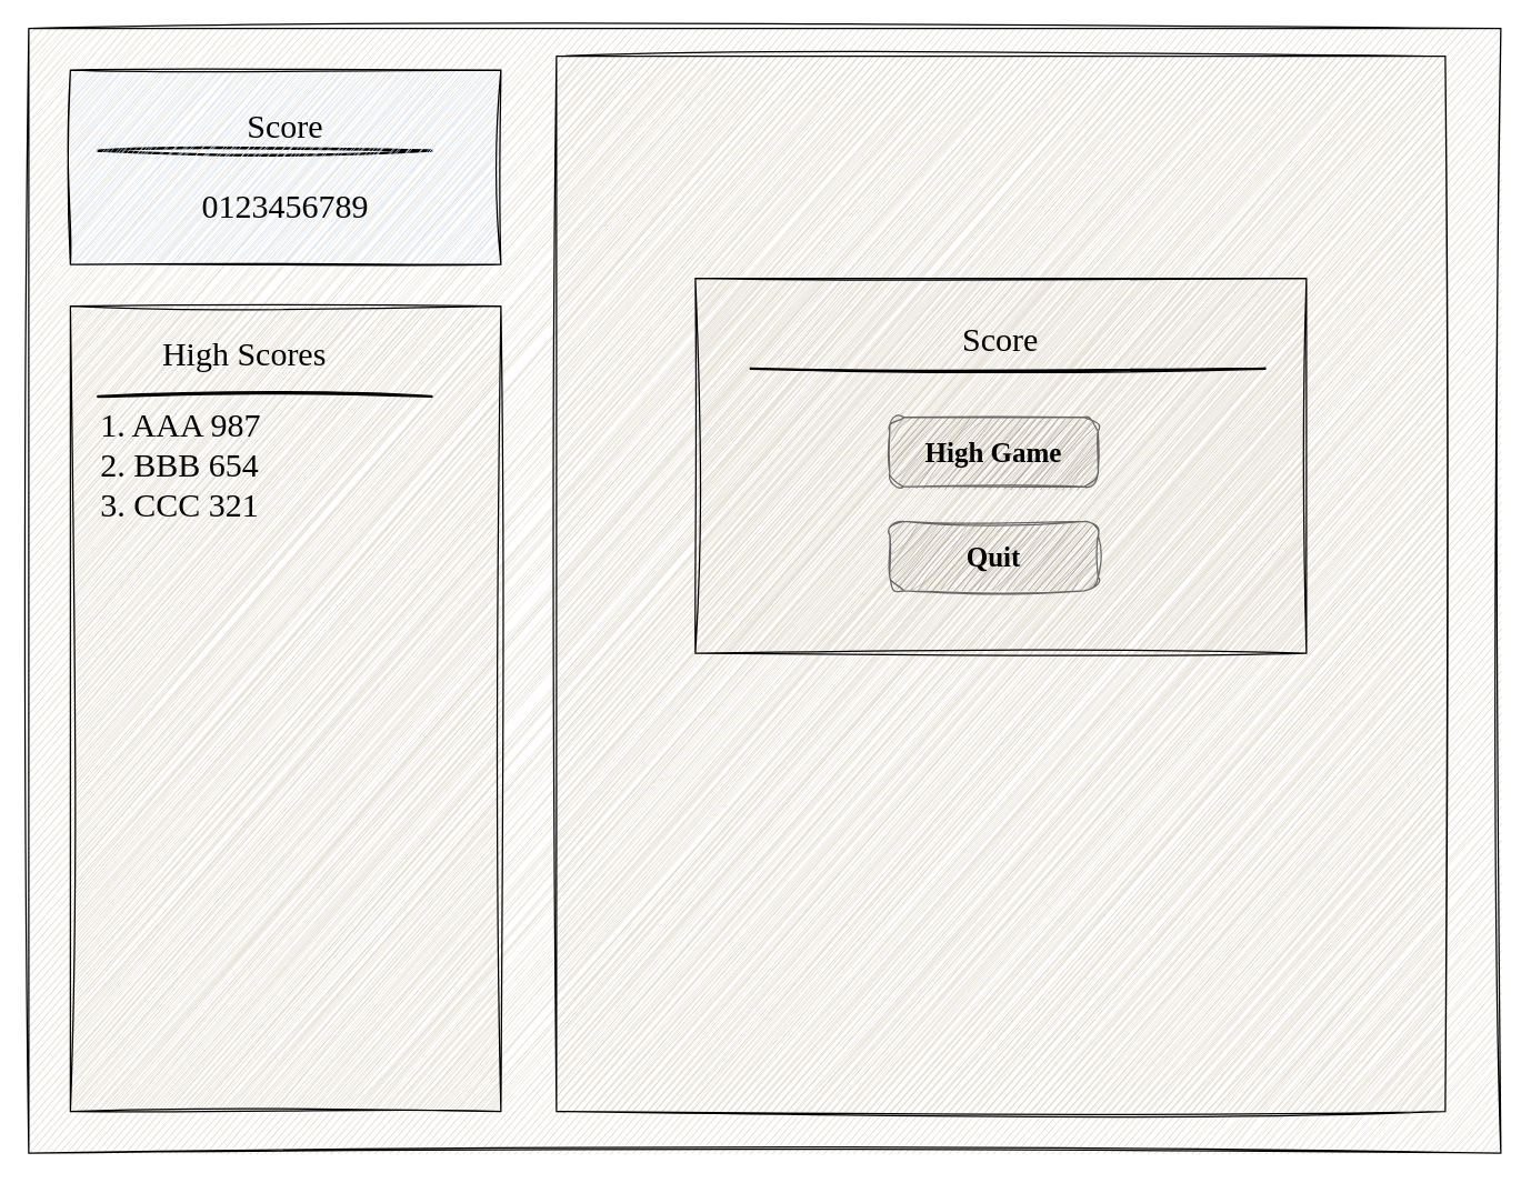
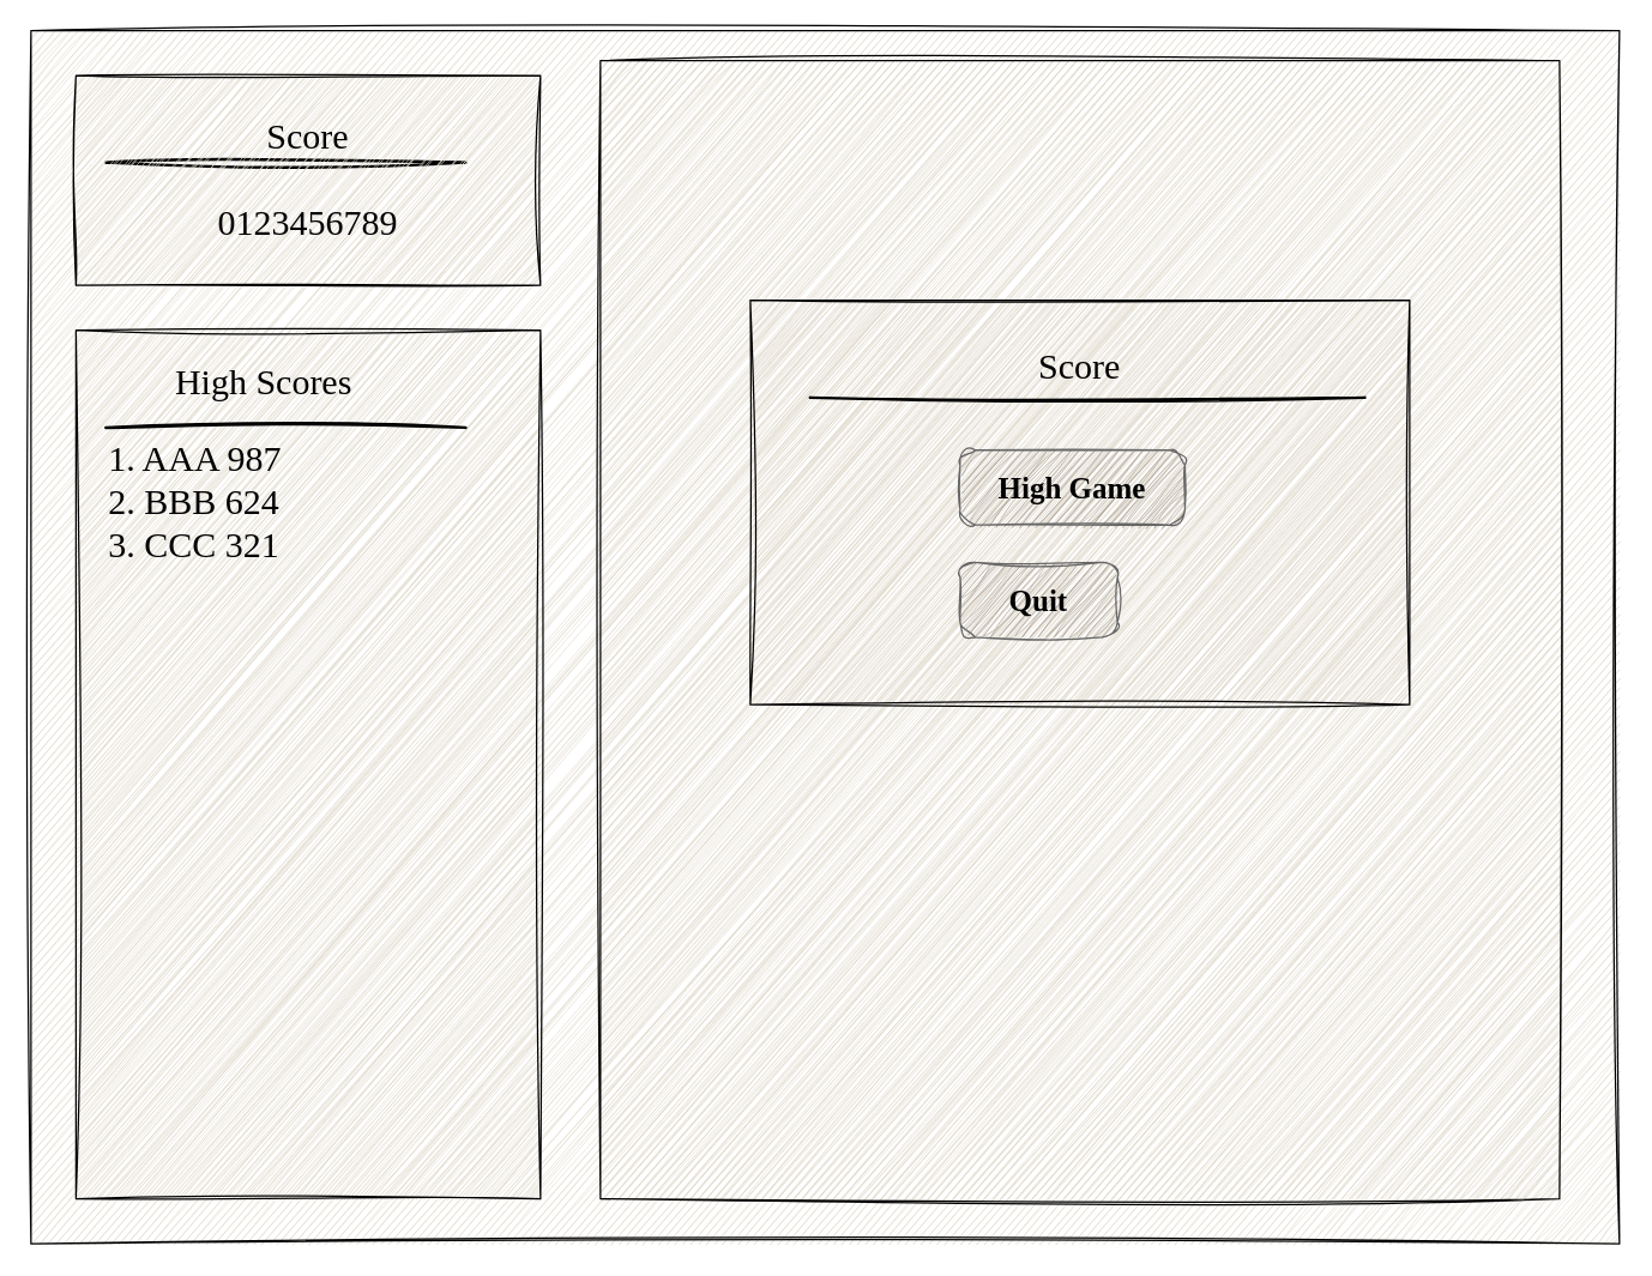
- <mxCell id="5" value="&lt;div&gt;Score&lt;/div&gt;&lt;div&gt;&lt;br&gt;&lt;/div&gt;&lt;div&gt;0123456789&lt;br&gt;&lt;/div&gt;" style="whiteSpace=wrap;html=1;rounded=0;shadow=0;labelBackgroundColor=none;strokeWidth=1;fontFamily=Cabin Sketch;fontSize=24;align=center;comic=1;fillColor=#dae8fc;sketch=1;curveFitting=1;jiggle=2;fontSource=https%3A%2F%2Ffonts.googleapis.com%2Fcss%3Ffamily%3DCabin%2BSketch;" vertex="1" parent="1"><mxGeometry x="50" y="50" width="310" height="140" as="geometry" /></mxCell>
+ <mxCell id="5" value="&lt;div&gt;Score&lt;/div&gt;&lt;div&gt;&lt;br&gt;&lt;/div&gt;&lt;div&gt;0123456789&lt;br&gt;&lt;/div&gt;" style="whiteSpace=wrap;html=1;rounded=0;shadow=0;labelBackgroundColor=none;strokeWidth=1;fontFamily=Cabin Sketch;fontSize=24;align=center;comic=1;fillColor=#e0dbcd;sketch=1;curveFitting=1;jiggle=2;fontSource=https%3A%2F%2Ffonts.googleapis.com%2Fcss%3Ffamily%3DCabin%2BSketch;" vertex="1" parent="1"><mxGeometry x="50" y="50" width="310" height="140" as="geometry" /></mxCell>
- <mxCell id="8" value="&lt;div&gt;1. AAA 987&lt;/div&gt;&lt;div&gt;2. BBB 654&lt;/div&gt;&lt;div&gt;3. CCC 321&lt;br&gt;&lt;/div&gt;" style="text;html=1;align=left;verticalAlign=middle;whiteSpace=wrap;rounded=0;fontFamily=Cabin Sketch;fontSource=https%3A%2F%2Ffonts.googleapis.com%2Fcss%3Ffamily%3DCabin%2BSketch;fontSize=24;labelPosition=center;verticalLabelPosition=middle;" vertex="1" parent="1"><mxGeometry x="70" y="320" width="310" height="30" as="geometry" /></mxCell>
+ <mxCell id="8" value="&lt;div&gt;1. AAA 987&lt;/div&gt;&lt;div&gt;2. BBB 624&lt;/div&gt;&lt;div&gt;3. CCC 321&lt;br&gt;&lt;/div&gt;" style="text;html=1;align=left;verticalAlign=middle;whiteSpace=wrap;rounded=0;fontFamily=Cabin Sketch;fontSource=https%3A%2F%2Ffonts.googleapis.com%2Fcss%3Ffamily%3DCabin%2BSketch;fontSize=24;labelPosition=center;verticalLabelPosition=middle;" vertex="1" parent="1"><mxGeometry x="70" y="320" width="310" height="30" as="geometry" /></mxCell>
- <mxCell id="14" value="Quit" style="strokeWidth=1;shadow=0;dashed=0;align=center;html=1;shape=mxgraph.mockup.buttons.button;strokeColor=#666666;fontColor=#000000;mainText=;buttonStyle=round;fontSize=20;fontStyle=1;fillColor=#A89F94;whiteSpace=wrap;sketch=1;hachureGap=4;jiggle=2;curveFitting=1;fontFamily=Cabin Sketch;fontSource=https%3A%2F%2Ffonts.googleapis.com%2Fcss%3Ffamily%3DCabin%2BSketch;" vertex="1" parent="1"><mxGeometry x="640" y="375" width="150" height="50" as="geometry" /></mxCell>
+ <mxCell id="14" value="Quit" style="strokeWidth=1;shadow=0;dashed=0;align=center;html=1;shape=mxgraph.mockup.buttons.button;strokeColor=#666666;fontColor=#000000;mainText=;buttonStyle=round;fontSize=20;fontStyle=1;fillColor=#A89F94;whiteSpace=wrap;sketch=1;hachureGap=4;jiggle=2;curveFitting=1;fontFamily=Cabin Sketch;fontSource=https%3A%2F%2Ffonts.googleapis.com%2Fcss%3Ffamily%3DCabin%2BSketch;" vertex="1" parent="1"><mxGeometry x="640" y="375" width="105" height="50" as="geometry" /></mxCell>
